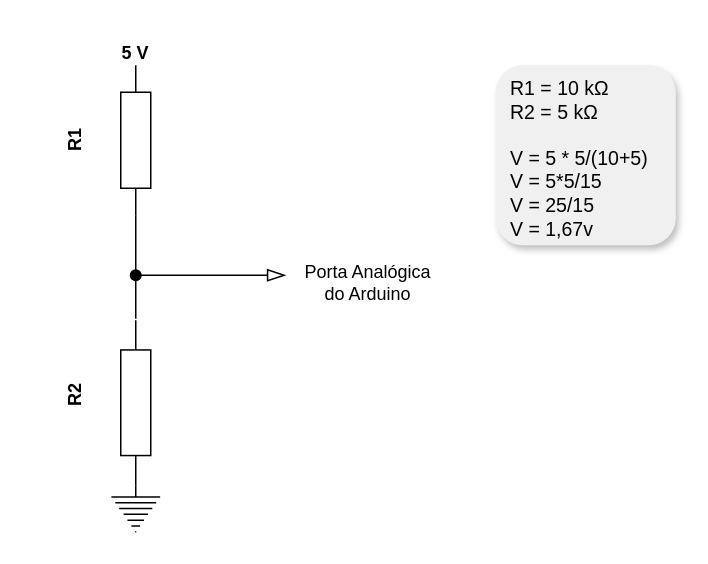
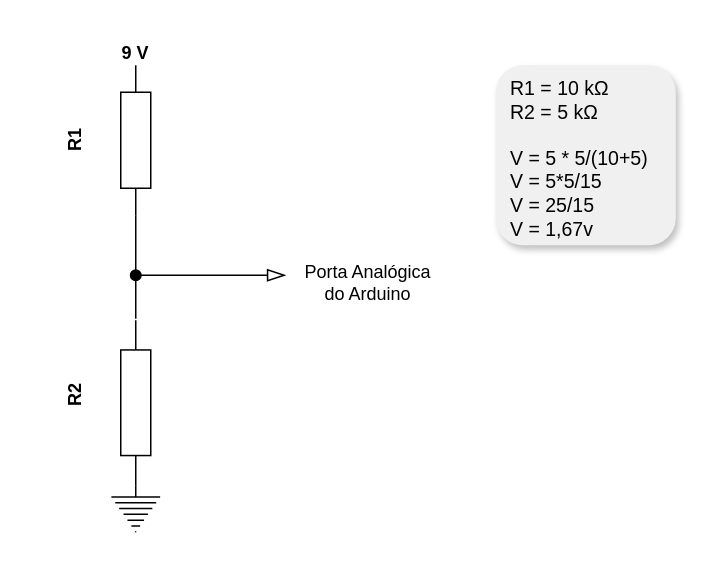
- <mxCell id="9" value="5 V" style="text;strokeColor=none;align=center;fillColor=none;html=1;verticalAlign=middle;whiteSpace=wrap;rounded=0;fontStyle=1" vertex="1" parent="1"><mxGeometry x="60" y="20" width="60" height="30" as="geometry" /></mxCell>
+ <mxCell id="9" value="9 V" style="text;strokeColor=none;align=center;fillColor=none;html=1;verticalAlign=middle;whiteSpace=wrap;rounded=0;fontStyle=1" vertex="1" parent="1"><mxGeometry x="60" y="20" width="60" height="30" as="geometry" /></mxCell>
